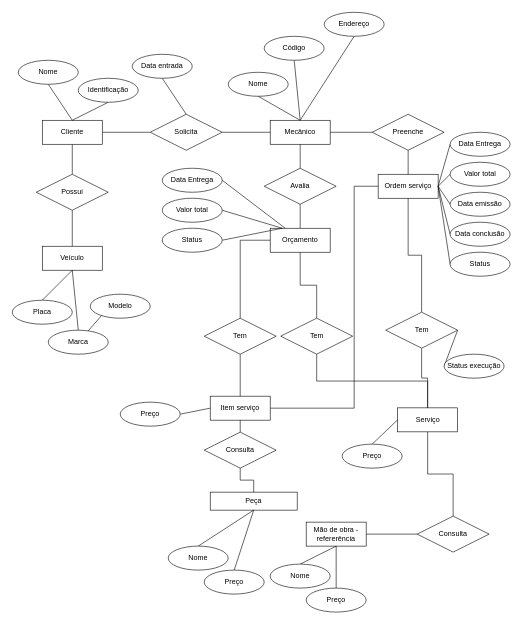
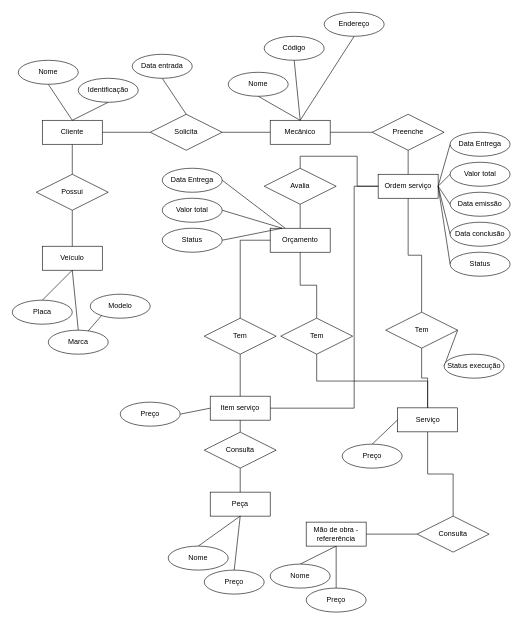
- <mxCell id="18" style="edgeStyle=orthogonalEdgeStyle;rounded=0;orthogonalLoop=1;jettySize=auto;html=1;exitX=0.5;exitY=0;exitDx=0;exitDy=0;entryX=0.5;entryY=1;entryDx=0;entryDy=0;endArrow=none;endFill=0;" edge="1" parent="1" source="20" target="8"><mxGeometry relative="1" as="geometry" /></mxCell>
+ <mxCell id="18" style="edgeStyle=orthogonalEdgeStyle;rounded=0;orthogonalLoop=1;jettySize=auto;html=1;exitX=0.5;exitY=0;exitDx=0;exitDy=0;endArrow=none;endFill=0;" edge="1" parent="1" source="20" target="3"><mxGeometry relative="1" as="geometry" /></mxCell>
- <mxCell id="27" value="Peça" style="whiteSpace=wrap;html=1;align=center;" vertex="1" parent="1"><mxGeometry x="350" y="820" width="145" height="30" as="geometry" /></mxCell>
+ <mxCell id="27" value="Peça" style="whiteSpace=wrap;html=1;align=center;" vertex="1" parent="1"><mxGeometry x="350" y="820" width="100" height="40" as="geometry" /></mxCell>
